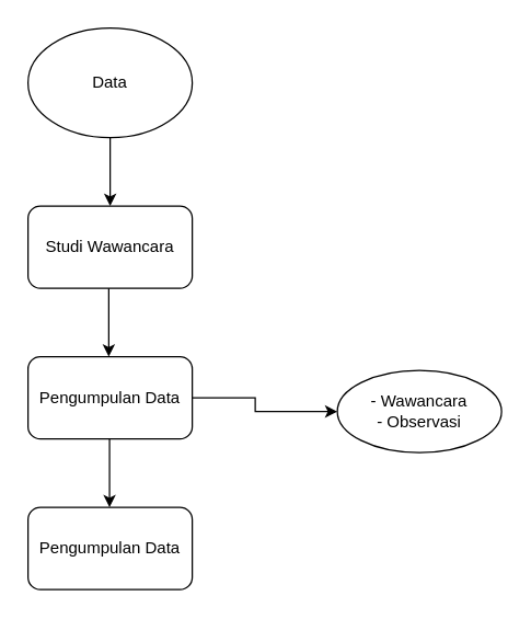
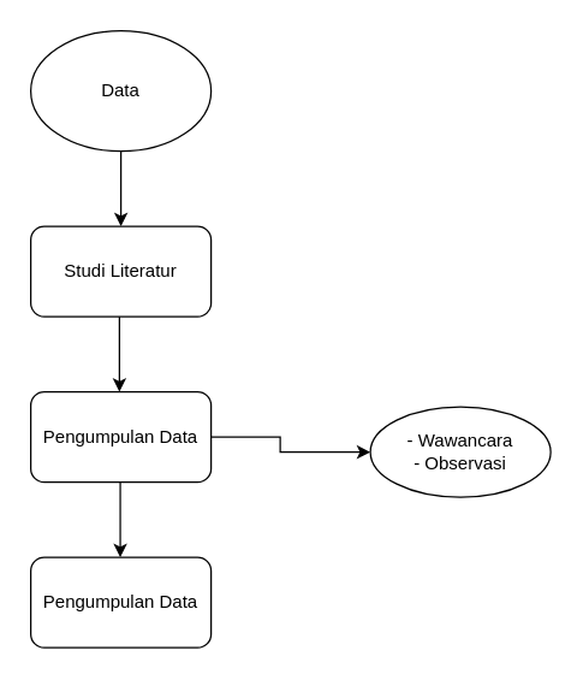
- <mxCell id="5" value="Studi Wawancara" style="rounded=1;whiteSpace=wrap;html=1;" vertex="1" parent="1"><mxGeometry x="20" y="150" width="120" height="60" as="geometry" /></mxCell>
+ <mxCell id="5" value="Studi Literatur" style="rounded=1;whiteSpace=wrap;html=1;" vertex="1" parent="1"><mxGeometry x="20" y="150" width="120" height="60" as="geometry" /></mxCell>
